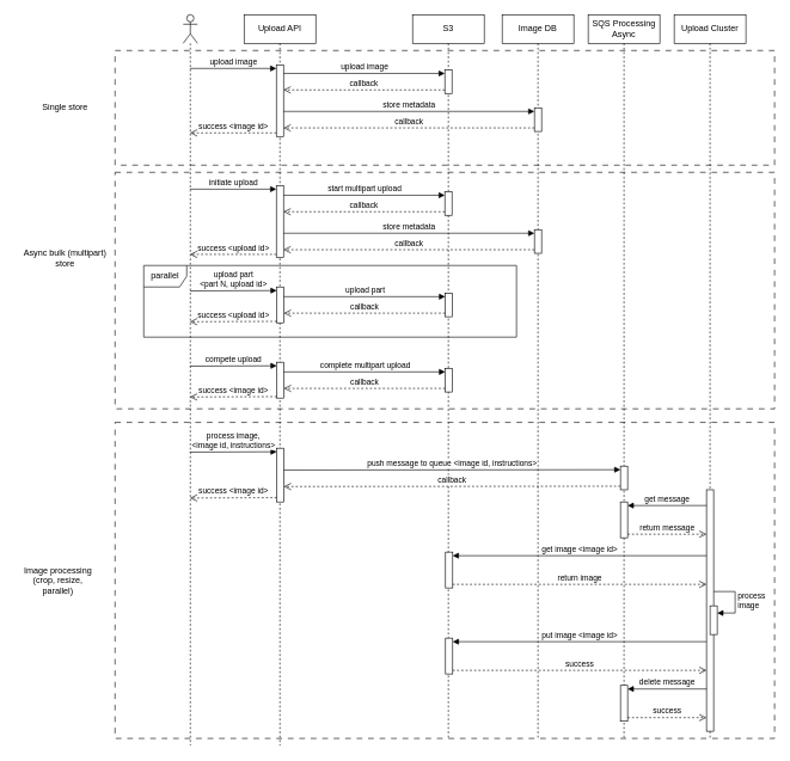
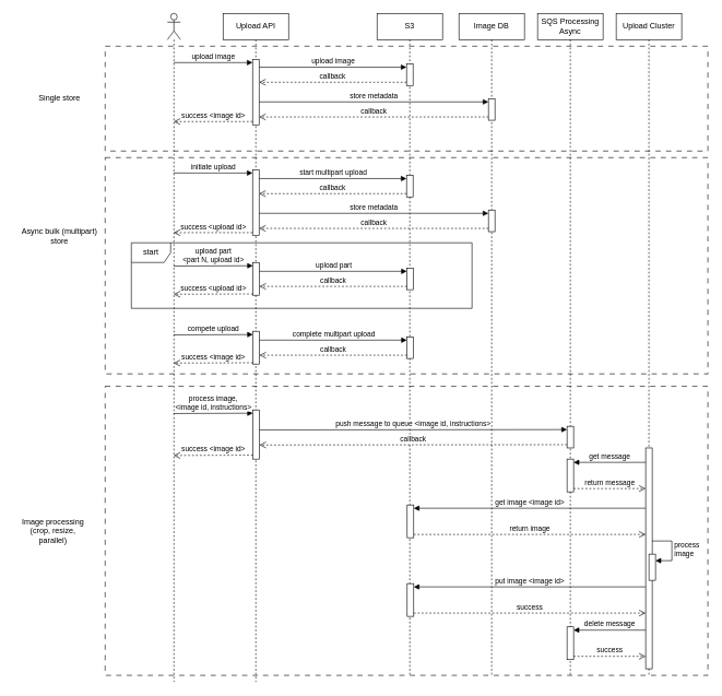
- <mxCell id="42" value="parallel" style="shape=umlFrame;whiteSpace=wrap;html=1;pointerEvents=0;" vertex="1" parent="1"><mxGeometry x="200" y="370" width="520" height="100" as="geometry" /></mxCell>
+ <mxCell id="42" value="start" style="shape=umlFrame;whiteSpace=wrap;html=1;pointerEvents=0;" vertex="1" parent="1"><mxGeometry x="200" y="370" width="520" height="100" as="geometry" /></mxCell>
